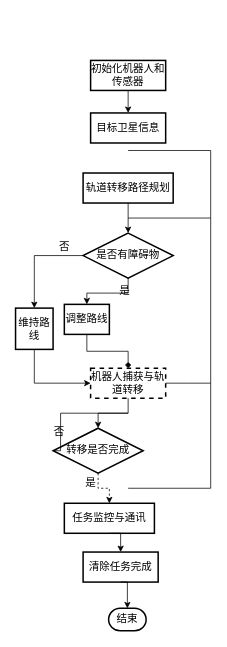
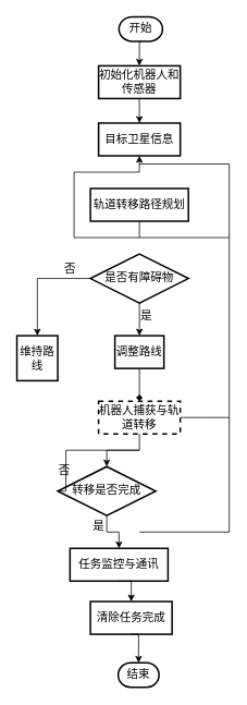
+ <mxCell id="28" value="开始" style="strokeWidth=2;html=1;shape=mxgraph.flowchart.terminator;whiteSpace=wrap;fontFamily=STZhongsong;fontSize=14;labelBackgroundColor=none;fillColor=none;align=center;" parent="1" vertex="1"><mxGeometry x="145" y="20" width="53.34" height="30" as="geometry" /></mxCell>
+ <mxCell id="27" style="edgeStyle=orthogonalEdgeStyle;rounded=0;orthogonalLoop=1;jettySize=auto;html=1;exitX=0.5;exitY=1;exitDx=0;exitDy=0;exitPerimeter=0;entryX=0.5;entryY=0;entryDx=0;entryDy=0;" edge="1" parent="1" source="28" target="3"><mxGeometry relative="1" as="geometry" /></mxCell>
- <mxCell id="5" style="edgeStyle=orthogonalEdgeStyle;rounded=0;orthogonalLoop=1;jettySize=auto;html=1;exitX=0.5;exitY=1;exitDx=0;exitDy=0;entryX=0.5;entryY=0;entryDx=0;entryDy=0;fontSize=14;fontFamily=STZhongsong;labelBackgroundColor=none;align=center;" parent="1" source="6" target="21" edge="1"><mxGeometry relative="1" as="geometry" /></mxCell>
+ <mxCell id="5" style="edgeStyle=orthogonalEdgeStyle;rounded=0;orthogonalLoop=1;jettySize=auto;html=1;exitX=0.5;exitY=1;exitDx=0;exitDy=0;fontSize=14;fontFamily=STZhongsong;labelBackgroundColor=none;align=center;" parent="1" source="6" target="4" edge="1"><mxGeometry relative="1" as="geometry" /></mxCell>
- <mxCell id="8" value="&lt;font&gt;调整路线&lt;/font&gt;" style="rounded=0;whiteSpace=wrap;html=1;strokeWidth=2;fontFamily=STZhongsong;fontSize=14;labelBackgroundColor=none;fillColor=none;align=center;" parent="1" vertex="1"><mxGeometry x="85" y="405" width="60" height="40" as="geometry" /></mxCell>
+ <mxCell id="8" value="&lt;font&gt;调整路线&lt;/font&gt;" style="rounded=0;whiteSpace=wrap;html=1;strokeWidth=2;fontFamily=STZhongsong;fontSize=14;labelBackgroundColor=none;fillColor=none;align=center;" parent="1" vertex="1"><mxGeometry x="140" y="410" width="60" height="40" as="geometry" /></mxCell>
- <mxCell id="9" style="edgeStyle=orthogonalEdgeStyle;rounded=0;orthogonalLoop=1;jettySize=auto;html=1;exitX=0.5;exitY=1;exitDx=0;exitDy=0;entryX=0;entryY=0.5;entryDx=0;entryDy=0;fontSize=14;" edge="1" parent="1" source="10" target="31"><mxGeometry relative="1" as="geometry" /></mxCell>
- <mxCell id="12" style="edgeStyle=orthogonalEdgeStyle;rounded=0;orthogonalLoop=1;jettySize=auto;html=1;exitX=0.5;exitY=1;exitDx=0;exitDy=0;entryX=0.5;entryY=0;entryDx=0;entryDy=0;fontSize=14;fontFamily=STZhongsong;labelBackgroundColor=none;align=center;dashed=1;" parent="1" source="16" target="24" edge="1"><mxGeometry relative="1" as="geometry" /></mxCell>
+ <mxCell id="12" style="edgeStyle=orthogonalEdgeStyle;rounded=0;orthogonalLoop=1;jettySize=auto;html=1;exitX=0.5;exitY=1;exitDx=0;exitDy=0;entryX=0.5;entryY=0;entryDx=0;entryDy=0;fontSize=14;fontFamily=STZhongsong;labelBackgroundColor=none;align=center;" parent="1" source="16" target="24" edge="1"><mxGeometry relative="1" as="geometry" /></mxCell>
